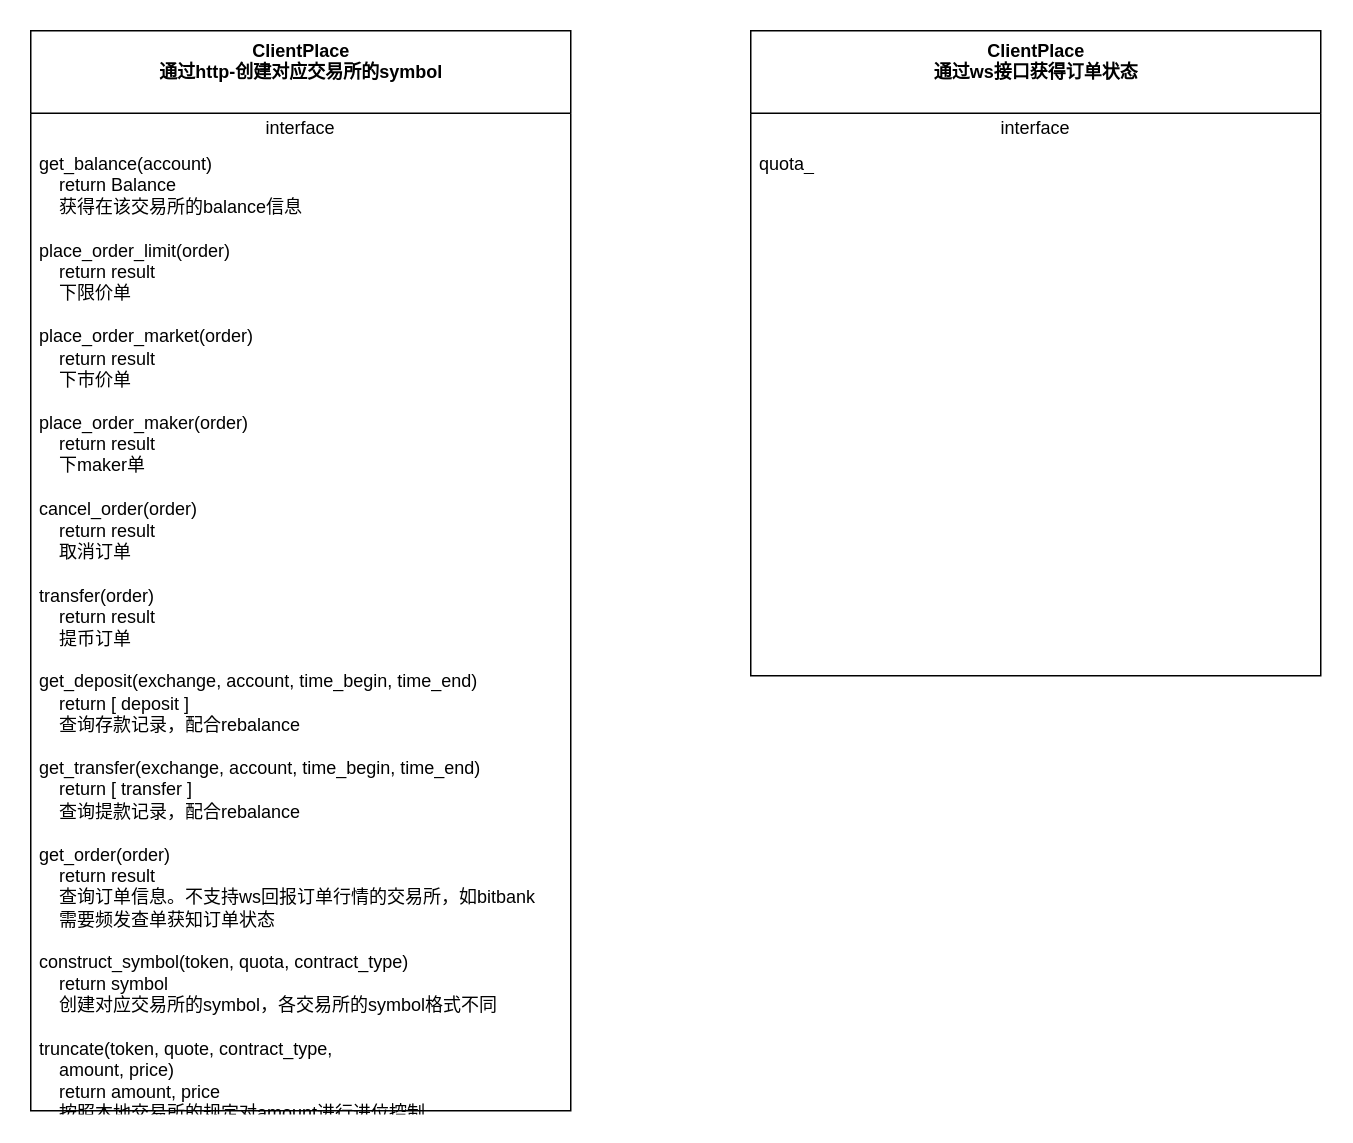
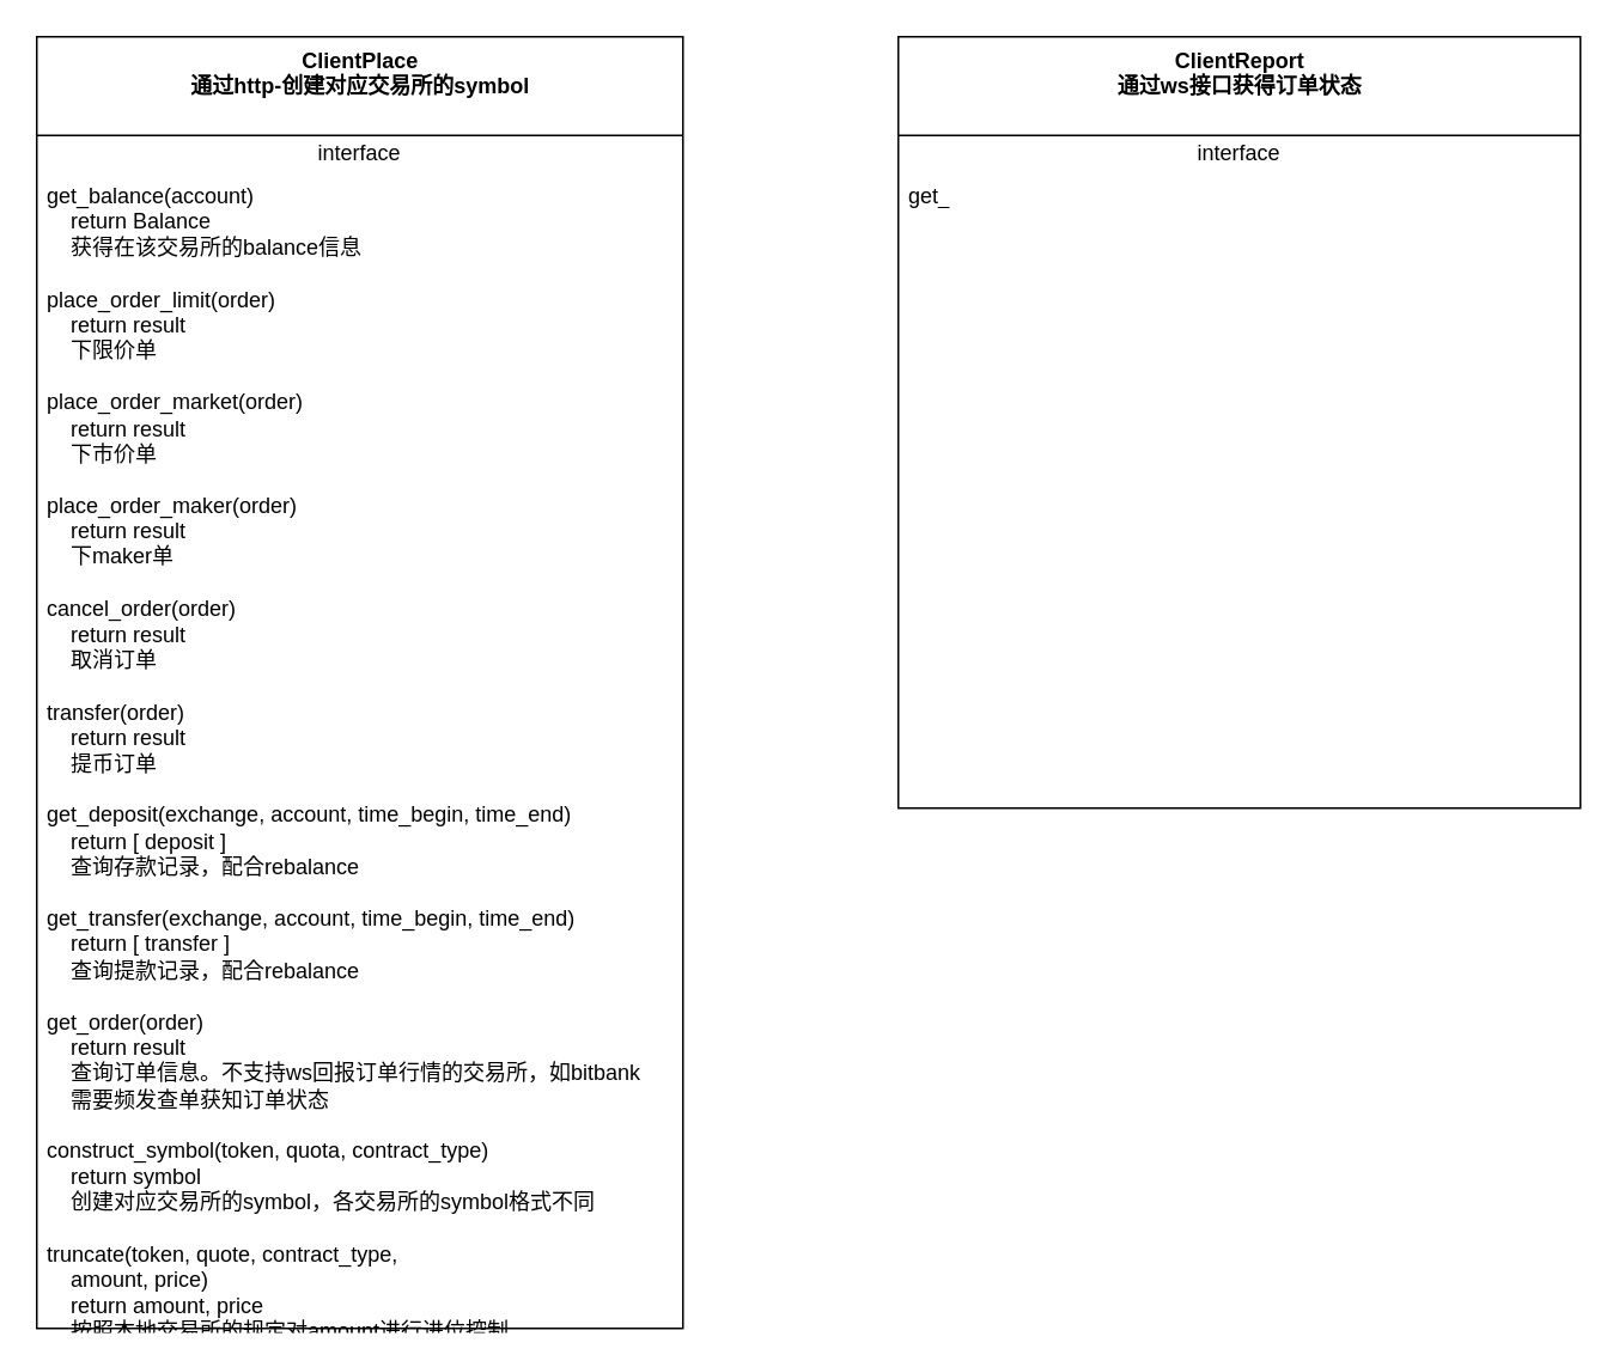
- <mxCell id="5" value="&lt;b&gt;ClientPlace&lt;br&gt;通过ws接口获得订单状态&lt;br&gt;&lt;/b&gt;" style="swimlane;fontStyle=0;align=center;verticalAlign=top;childLayout=stackLayout;horizontal=1;startSize=55;horizontalStack=0;resizeParent=1;resizeParentMax=0;resizeLast=0;collapsible=0;marginBottom=0;html=1;" vertex="1" parent="1"><mxGeometry x="500" y="20" width="380" height="430" as="geometry" /></mxCell>
+ <mxCell id="5" value="&lt;b&gt;ClientReport&lt;br&gt;通过ws接口获得订单状态&lt;br&gt;&lt;/b&gt;" style="swimlane;fontStyle=0;align=center;verticalAlign=top;childLayout=stackLayout;horizontal=1;startSize=55;horizontalStack=0;resizeParent=1;resizeParentMax=0;resizeLast=0;collapsible=0;marginBottom=0;html=1;" vertex="1" parent="1"><mxGeometry x="500" y="20" width="380" height="430" as="geometry" /></mxCell>
- <mxCell id="7" value="quota_" style="text;html=1;strokeColor=none;fillColor=none;align=left;verticalAlign=top;spacingLeft=4;spacingRight=4;overflow=hidden;rotatable=0;points=[[0,0.5],[1,0.5]];portConstraint=eastwest;" vertex="1" parent="5"><mxGeometry y="75" width="380" height="355" as="geometry" /></mxCell>
+ <mxCell id="7" value="get_" style="text;html=1;strokeColor=none;fillColor=none;align=left;verticalAlign=top;spacingLeft=4;spacingRight=4;overflow=hidden;rotatable=0;points=[[0,0.5],[1,0.5]];portConstraint=eastwest;" vertex="1" parent="5"><mxGeometry y="75" width="380" height="355" as="geometry" /></mxCell>
